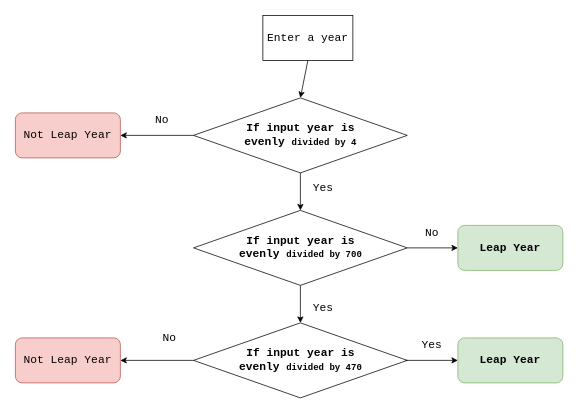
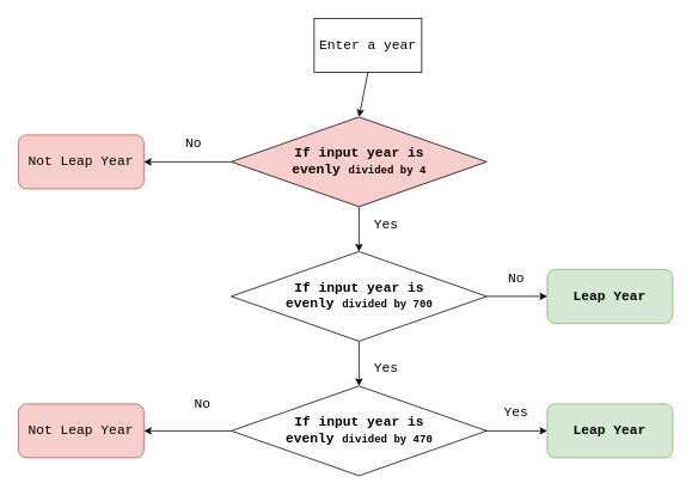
- <mxCell id="4" value="&lt;div&gt;&lt;font style=&quot;font-size: 15px&quot;&gt;&lt;b&gt;If input year is &lt;/b&gt;&lt;/font&gt;&lt;/div&gt;&lt;div&gt;&lt;b&gt;&lt;font&gt;&lt;font style=&quot;font-size: 15px&quot;&gt;evenly &lt;/font&gt;divided by 4&lt;/font&gt;&lt;/b&gt;&lt;/div&gt;" style="rhombus;whiteSpace=wrap;html=1;fontFamily=Courier New;" vertex="1" parent="1"><mxGeometry x="257.5" y="130" width="285" height="100" as="geometry" /></mxCell>
+ <mxCell id="4" value="&lt;div&gt;&lt;font style=&quot;font-size: 15px&quot;&gt;&lt;b&gt;If input year is &lt;/b&gt;&lt;/font&gt;&lt;/div&gt;&lt;div&gt;&lt;b&gt;&lt;font&gt;&lt;font style=&quot;font-size: 15px&quot;&gt;evenly &lt;/font&gt;divided by 4&lt;/font&gt;&lt;/b&gt;&lt;/div&gt;" style="rhombus;whiteSpace=wrap;html=1;fontFamily=Courier New;fillColor=#f8cecc;" vertex="1" parent="1"><mxGeometry x="257.5" y="130" width="285" height="100" as="geometry" /></mxCell>
